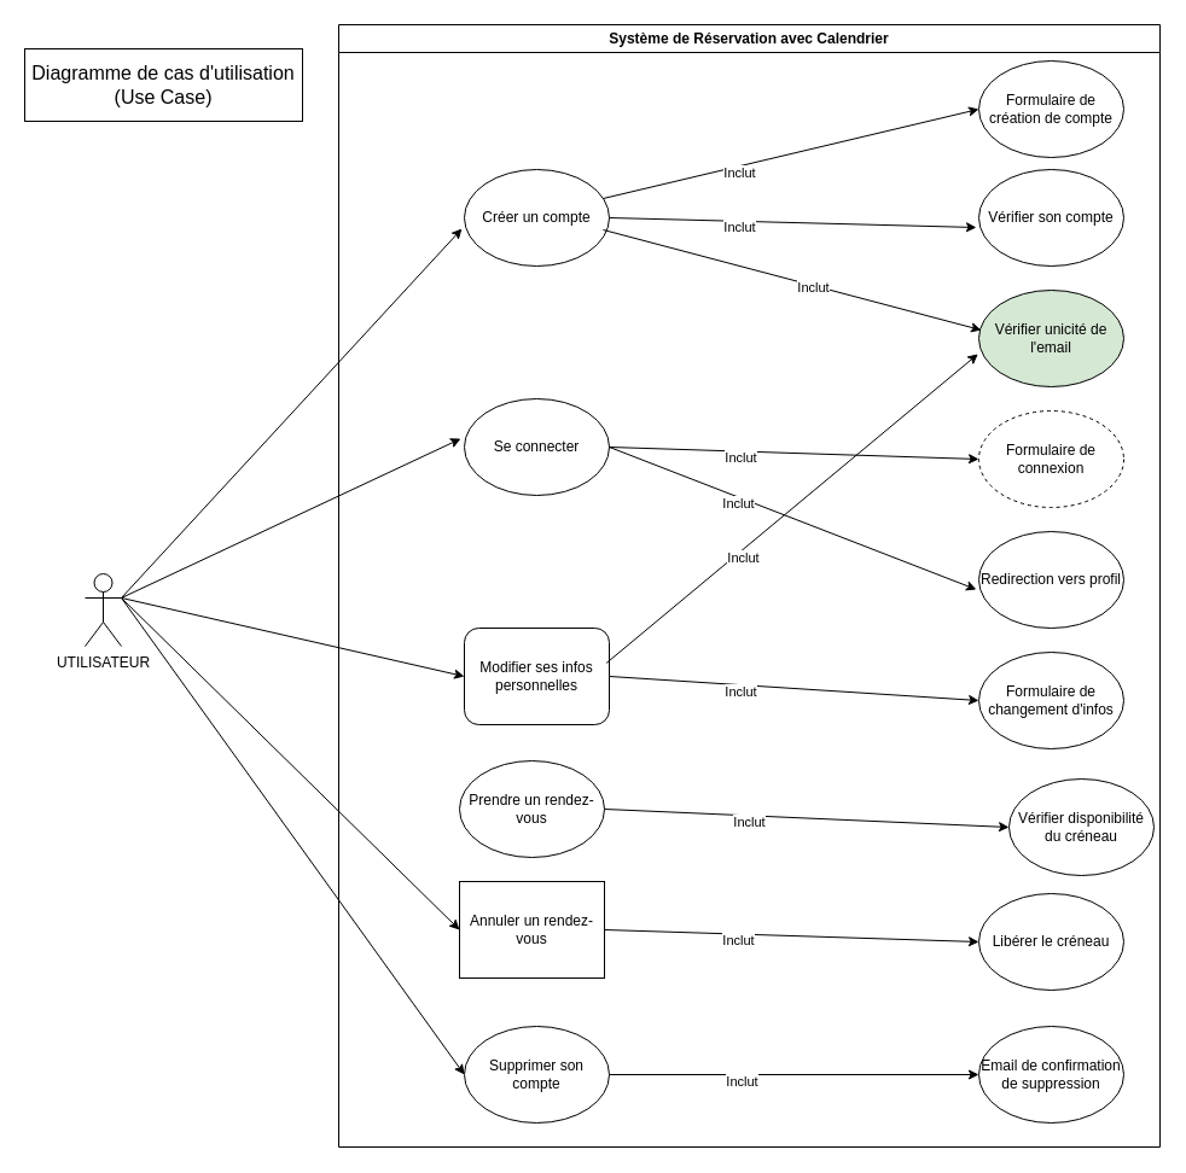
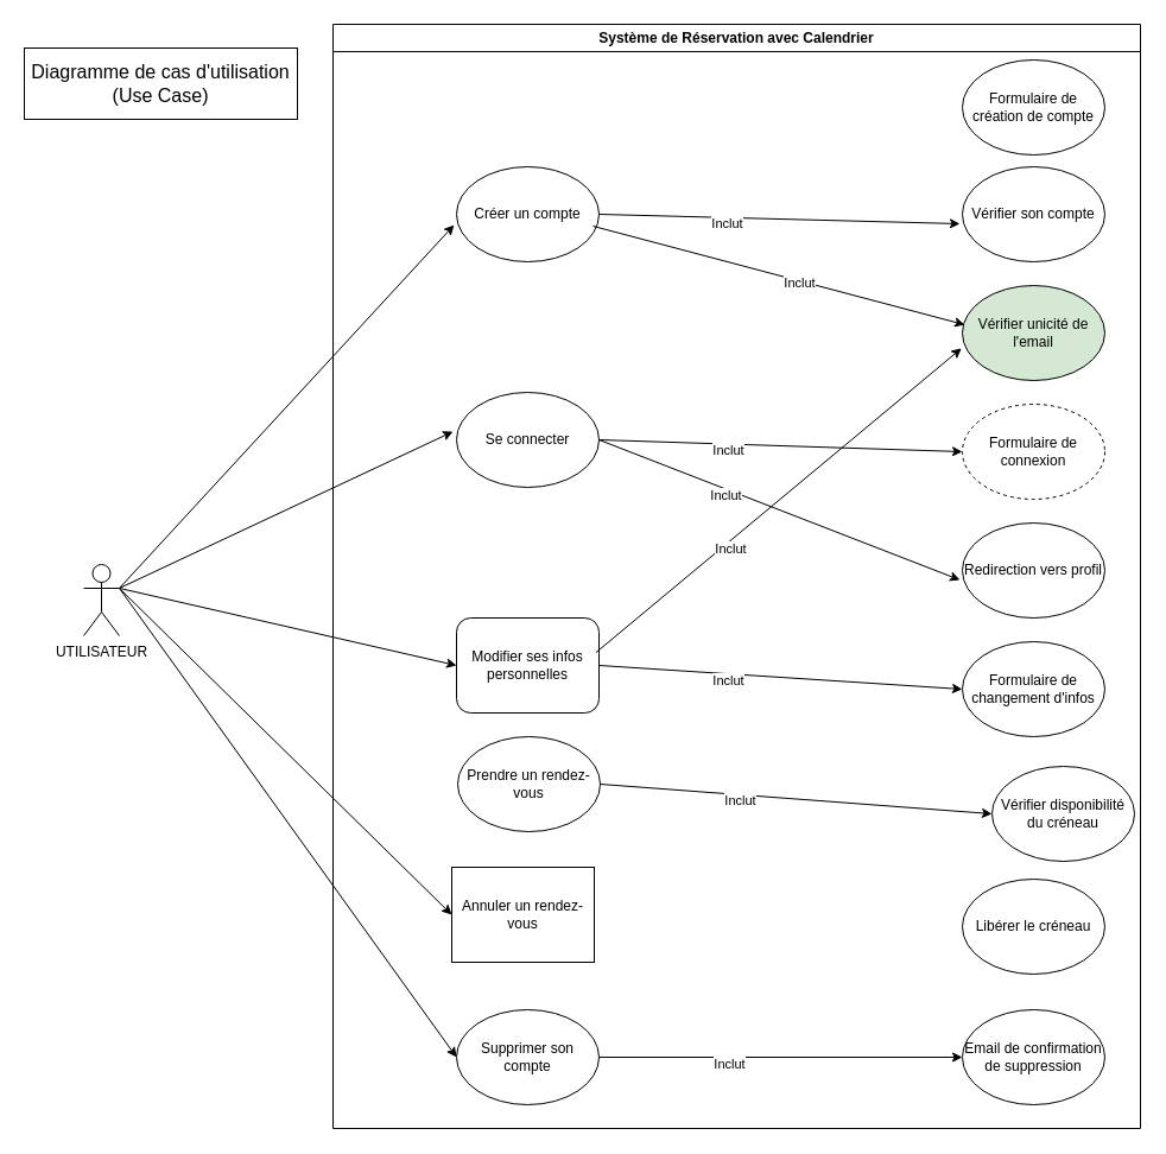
- <mxCell id="21" value="" style="endArrow=classic;html=1;rounded=0;exitX=0.958;exitY=0.3;exitDx=0;exitDy=0;entryX=0;entryY=0.5;entryDx=0;entryDy=0;exitPerimeter=0;" edge="1" parent="7" source="13" target="20"><mxGeometry width="50" height="50" relative="1" as="geometry"><mxPoint x="300" y="50" as="sourcePoint" /><mxPoint x="423" y="88" as="targetPoint" /></mxGeometry></mxCell>
- <mxCell id="22" value="Inclut" style="edgeLabel;html=1;align=center;verticalAlign=middle;resizable=0;points=[];" vertex="1" connectable="0" parent="21"><mxGeometry x="-0.287" y="-5" relative="1" as="geometry"><mxPoint as="offset" /></mxGeometry></mxCell>
- <mxCell id="10" value="Prendre un rendez-vous" style="ellipse;whiteSpace=wrap;html=1;" vertex="1" parent="7"><mxGeometry x="100" y="610" width="120" height="80" as="geometry" /></mxCell>
+ <mxCell id="10" value="Prendre un rendez-vous" style="ellipse;whiteSpace=wrap;html=1;" vertex="1" parent="7"><mxGeometry x="105" y="600" width="120" height="80" as="geometry" /></mxCell>
- <mxCell id="38" value="" style="endArrow=classic;html=1;rounded=0;exitX=1;exitY=0.5;exitDx=0;exitDy=0;entryX=0;entryY=0.5;entryDx=0;entryDy=0;" edge="1" parent="7" source="11" target="37"><mxGeometry width="50" height="50" relative="1" as="geometry"><mxPoint x="370" y="770" as="sourcePoint" /><mxPoint x="493" y="808" as="targetPoint" /></mxGeometry></mxCell>
- <mxCell id="39" value="Inclut" style="edgeLabel;html=1;align=center;verticalAlign=middle;resizable=0;points=[];" vertex="1" connectable="0" parent="38"><mxGeometry x="-0.287" y="-5" relative="1" as="geometry"><mxPoint as="offset" /></mxGeometry></mxCell>
